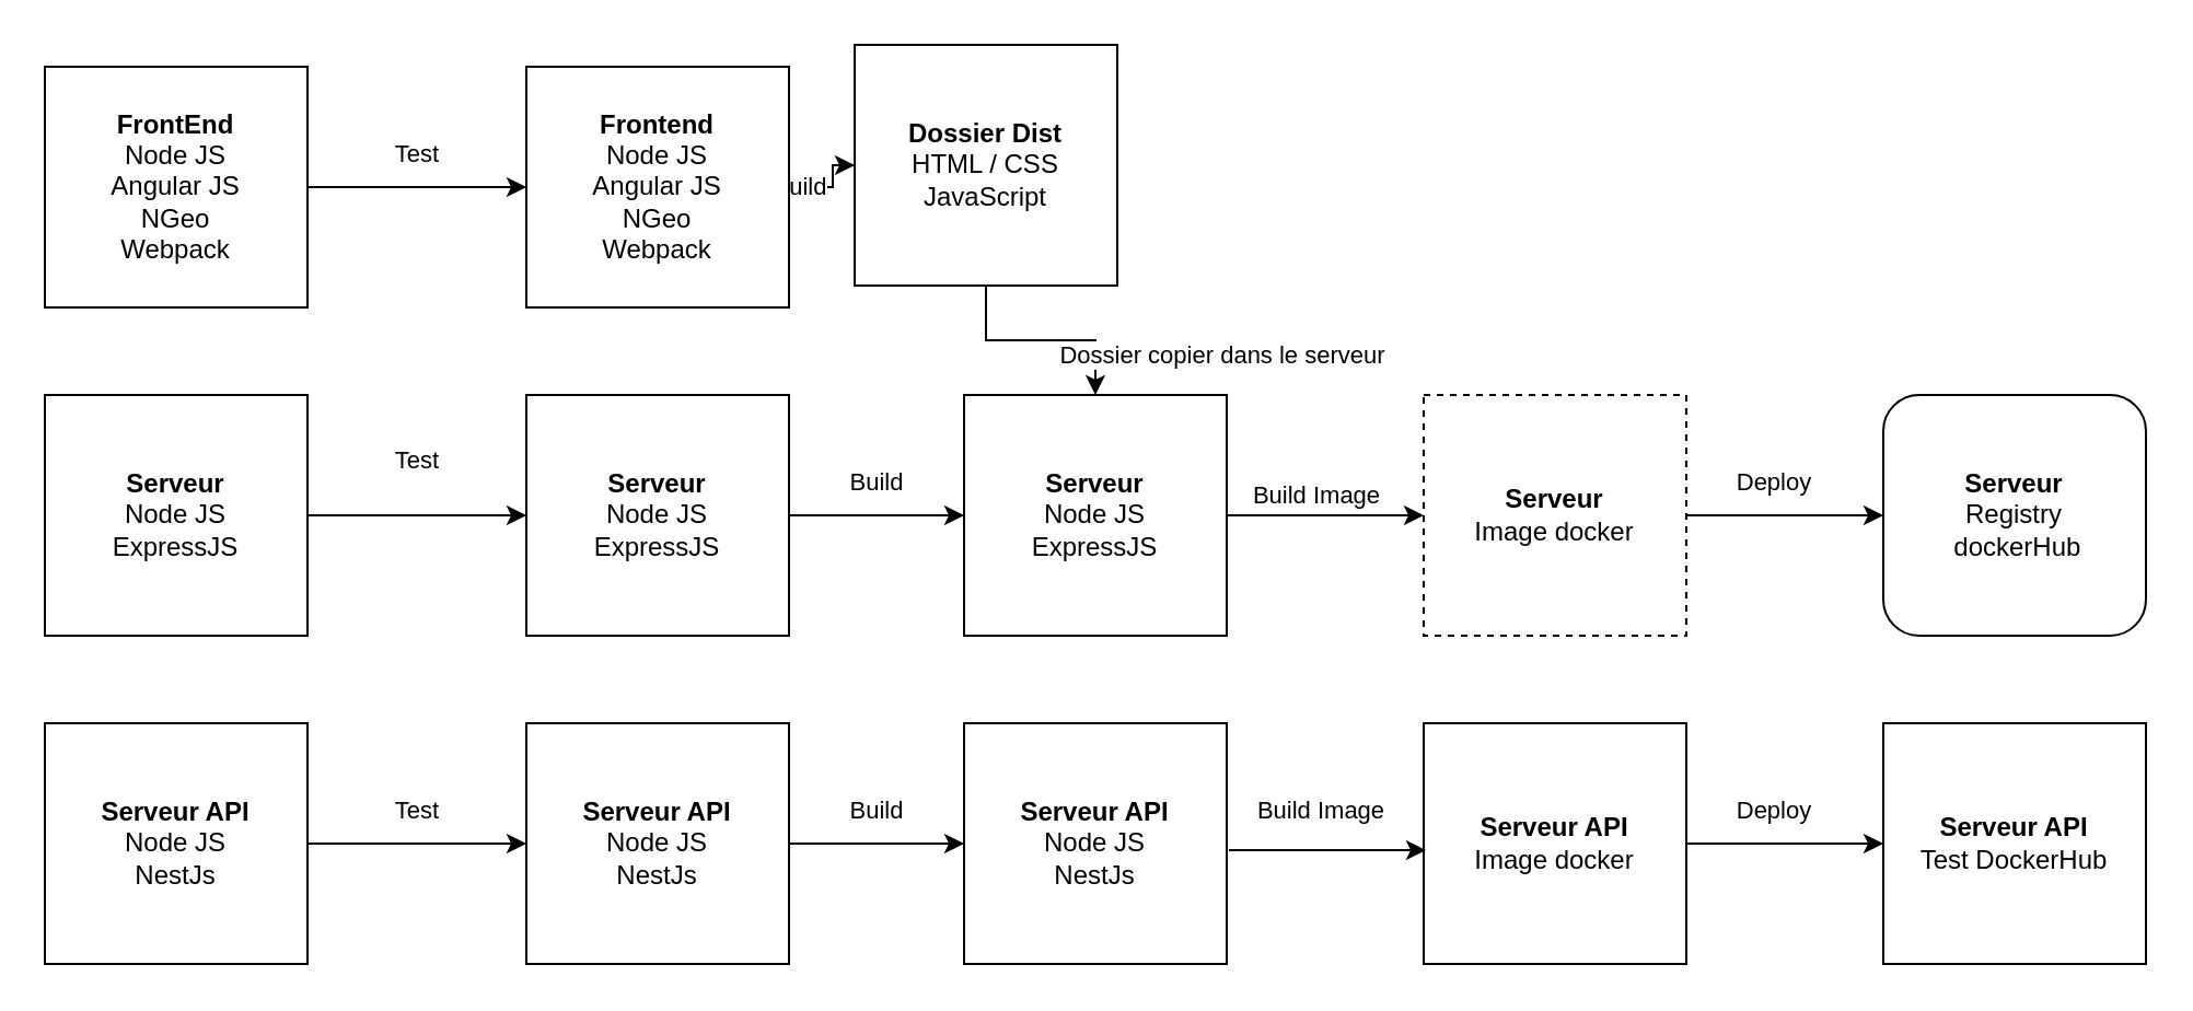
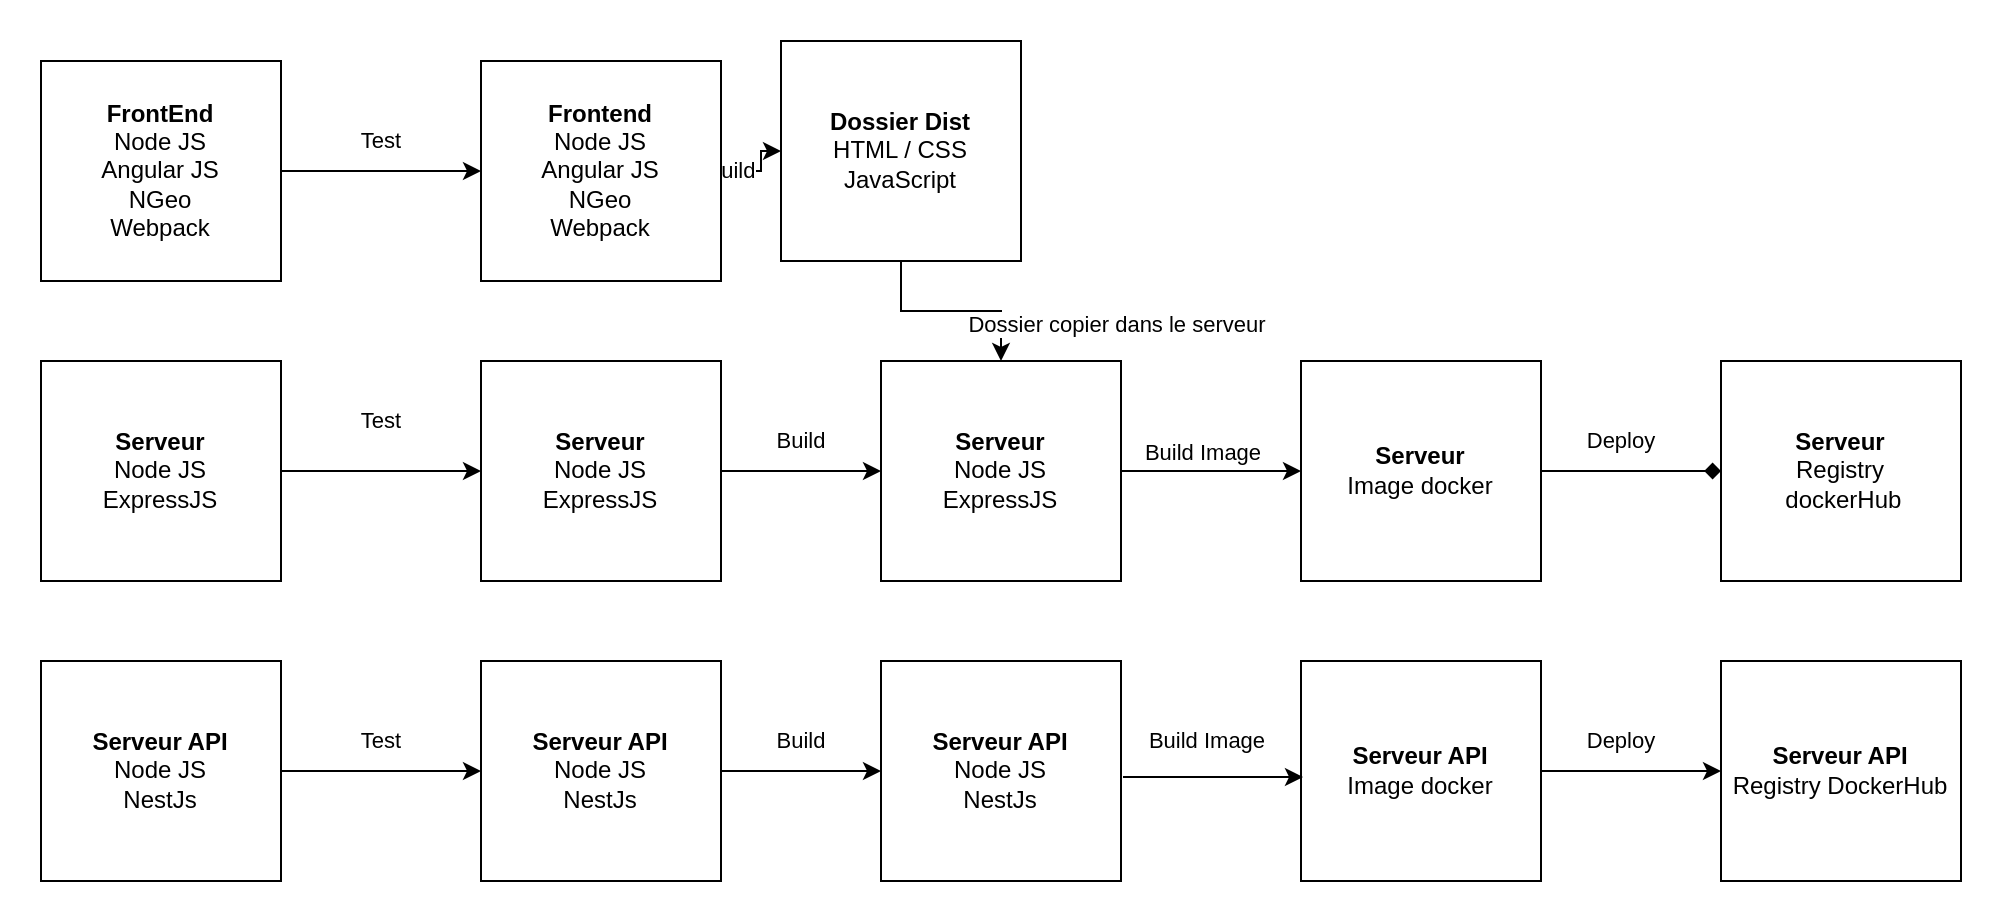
- <mxCell id="15" value="&lt;div&gt;&lt;b&gt;Serveur&lt;/b&gt;&lt;/div&gt;&lt;div&gt;Image docker&lt;br&gt;&lt;b&gt;&lt;/b&gt;&lt;/div&gt;" style="rounded=0;whiteSpace=wrap;html=1;dashed=1;" vertex="1" parent="1"><mxGeometry x="650" y="180" width="120" height="110" as="geometry" /></mxCell>
+ <mxCell id="15" value="&lt;div&gt;&lt;b&gt;Serveur&lt;/b&gt;&lt;/div&gt;&lt;div&gt;Image docker&lt;br&gt;&lt;b&gt;&lt;/b&gt;&lt;/div&gt;" style="rounded=0;whiteSpace=wrap;html=1;" vertex="1" parent="1"><mxGeometry x="650" y="180" width="120" height="110" as="geometry" /></mxCell>
- <mxCell id="14" value="Deploy" style="edgeStyle=orthogonalEdgeStyle;rounded=0;orthogonalLoop=1;jettySize=auto;html=1;entryX=0;entryY=0.5;entryDx=0;entryDy=0;" edge="1" parent="1" source="15" target="23"><mxGeometry x="-0.111" y="15" relative="1" as="geometry"><mxPoint as="offset" /></mxGeometry></mxCell>
+ <mxCell id="14" value="Deploy" style="edgeStyle=orthogonalEdgeStyle;rounded=0;orthogonalLoop=1;jettySize=auto;html=1;entryX=0;entryY=0.5;entryDx=0;entryDy=0;endArrow=diamond;" edge="1" parent="1" source="15" target="23"><mxGeometry x="-0.111" y="15" relative="1" as="geometry"><mxPoint as="offset" /></mxGeometry></mxCell>
- <mxCell id="23" value="&lt;div&gt;&lt;b&gt;Serveur&lt;/b&gt;&lt;/div&gt;&lt;div&gt;Registry&lt;br&gt;&lt;/div&gt;&amp;nbsp;dockerHub" style="whiteSpace=wrap;html=1;rounded=1;" vertex="1" parent="1"><mxGeometry x="860" y="180" width="120" height="110" as="geometry" /></mxCell>
+ <mxCell id="23" value="&lt;div&gt;&lt;b&gt;Serveur&lt;/b&gt;&lt;/div&gt;&lt;div&gt;Registry&lt;br&gt;&lt;/div&gt;&amp;nbsp;dockerHub" style="rounded=0;whiteSpace=wrap;html=1;" vertex="1" parent="1"><mxGeometry x="860" y="180" width="120" height="110" as="geometry" /></mxCell>
- <mxCell id="22" value="&lt;div&gt;&lt;b&gt;Serveur API&lt;br&gt;&lt;/b&gt;&lt;/div&gt;&lt;div&gt;Test DockerHub&lt;br&gt;&lt;/div&gt;" style="rounded=0;whiteSpace=wrap;html=1;" vertex="1" parent="1"><mxGeometry x="860" y="330" width="120" height="110" as="geometry" /></mxCell>
+ <mxCell id="22" value="&lt;div&gt;&lt;b&gt;Serveur API&lt;br&gt;&lt;/b&gt;&lt;/div&gt;&lt;div&gt;Registry DockerHub&lt;br&gt;&lt;/div&gt;" style="rounded=0;whiteSpace=wrap;html=1;" vertex="1" parent="1"><mxGeometry x="860" y="330" width="120" height="110" as="geometry" /></mxCell>
